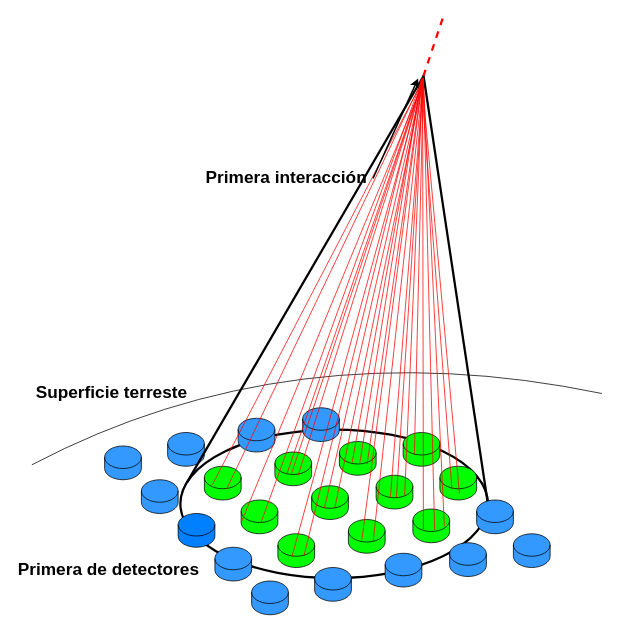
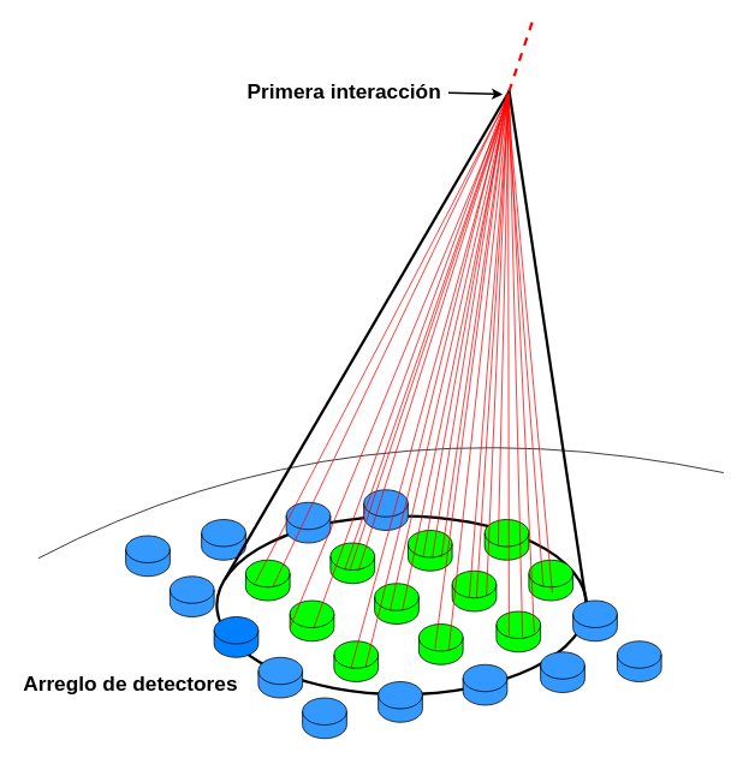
- <mxCell id="56" value="Primera interacción" style="text;html=1;resizable=0;autosize=1;align=center;verticalAlign=middle;points=[];fillColor=none;strokeColor=none;rounded=0;fontSize=23;fontStyle=1" parent="1" vertex="1"><mxGeometry x="268" y="220" width="225" height="32" as="geometry" /></mxCell>
+ <mxCell id="56" value="Primera interacción" style="text;html=1;resizable=0;autosize=1;align=center;verticalAlign=middle;points=[];fillColor=none;strokeColor=none;rounded=0;fontSize=23;fontStyle=1" parent="1" vertex="1"><mxGeometry x="268" y="85" width="225" height="32" as="geometry" /></mxCell>
- <mxCell id="57" value="Superficie terreste" style="text;html=1;resizable=0;autosize=1;align=center;verticalAlign=middle;points=[];fillColor=none;strokeColor=none;rounded=0;fontSize=23;fontStyle=1" parent="1" vertex="1"><mxGeometry x="42" y="507" width="212" height="32" as="geometry" /></mxCell>
- <mxCell id="58" value="Primera de detectores" style="text;html=1;resizable=0;autosize=1;align=center;verticalAlign=middle;points=[];fillColor=none;strokeColor=none;rounded=0;fontSize=23;fontStyle=1" parent="1" vertex="1"><mxGeometry x="20" y="742" width="248" height="32" as="geometry" /></mxCell>
+ <mxCell id="58" value="Arreglo de detectores" style="text;html=1;resizable=0;autosize=1;align=center;verticalAlign=middle;points=[];fillColor=none;strokeColor=none;rounded=0;fontSize=23;fontStyle=1" parent="1" vertex="1"><mxGeometry x="20" y="742" width="248" height="32" as="geometry" /></mxCell>
